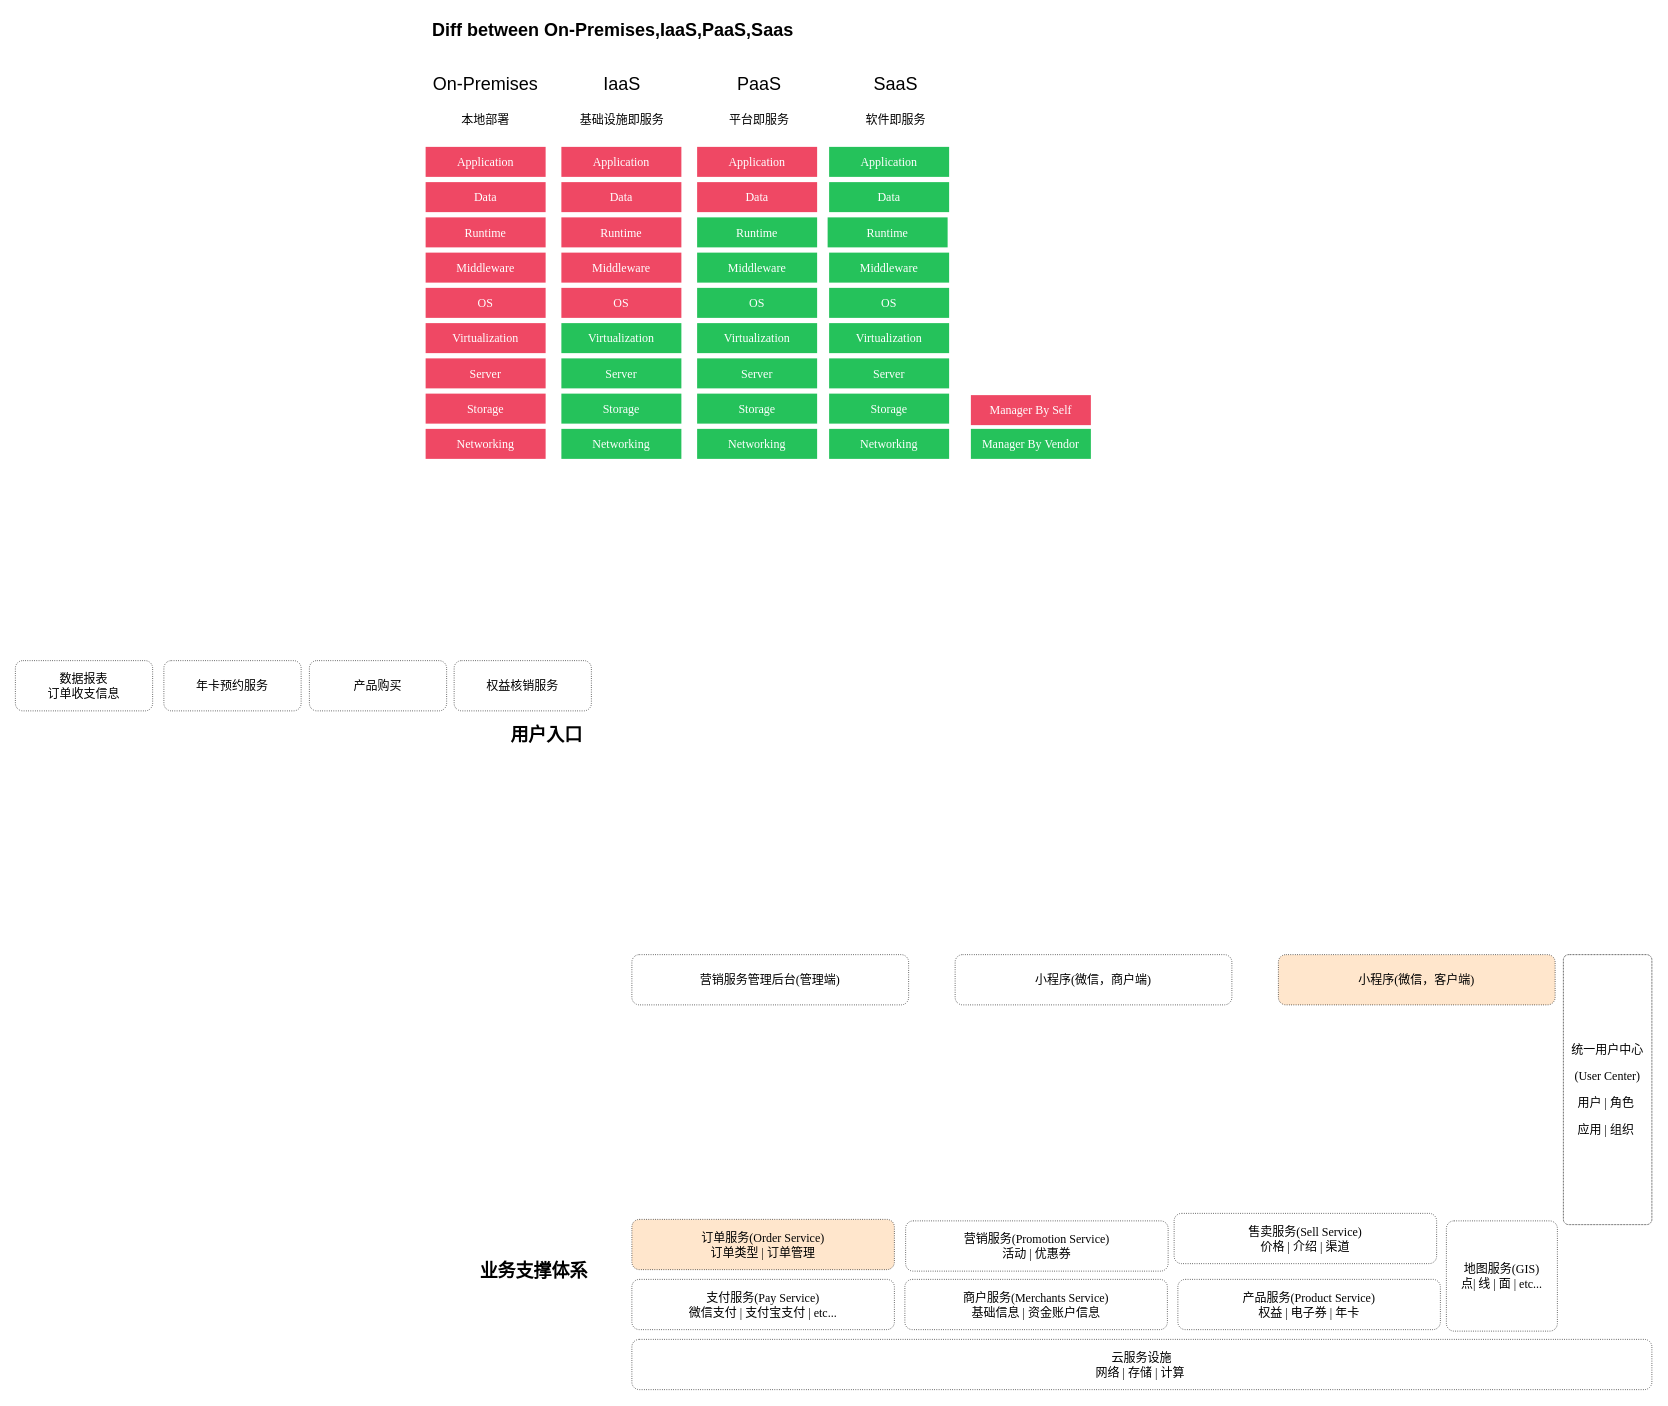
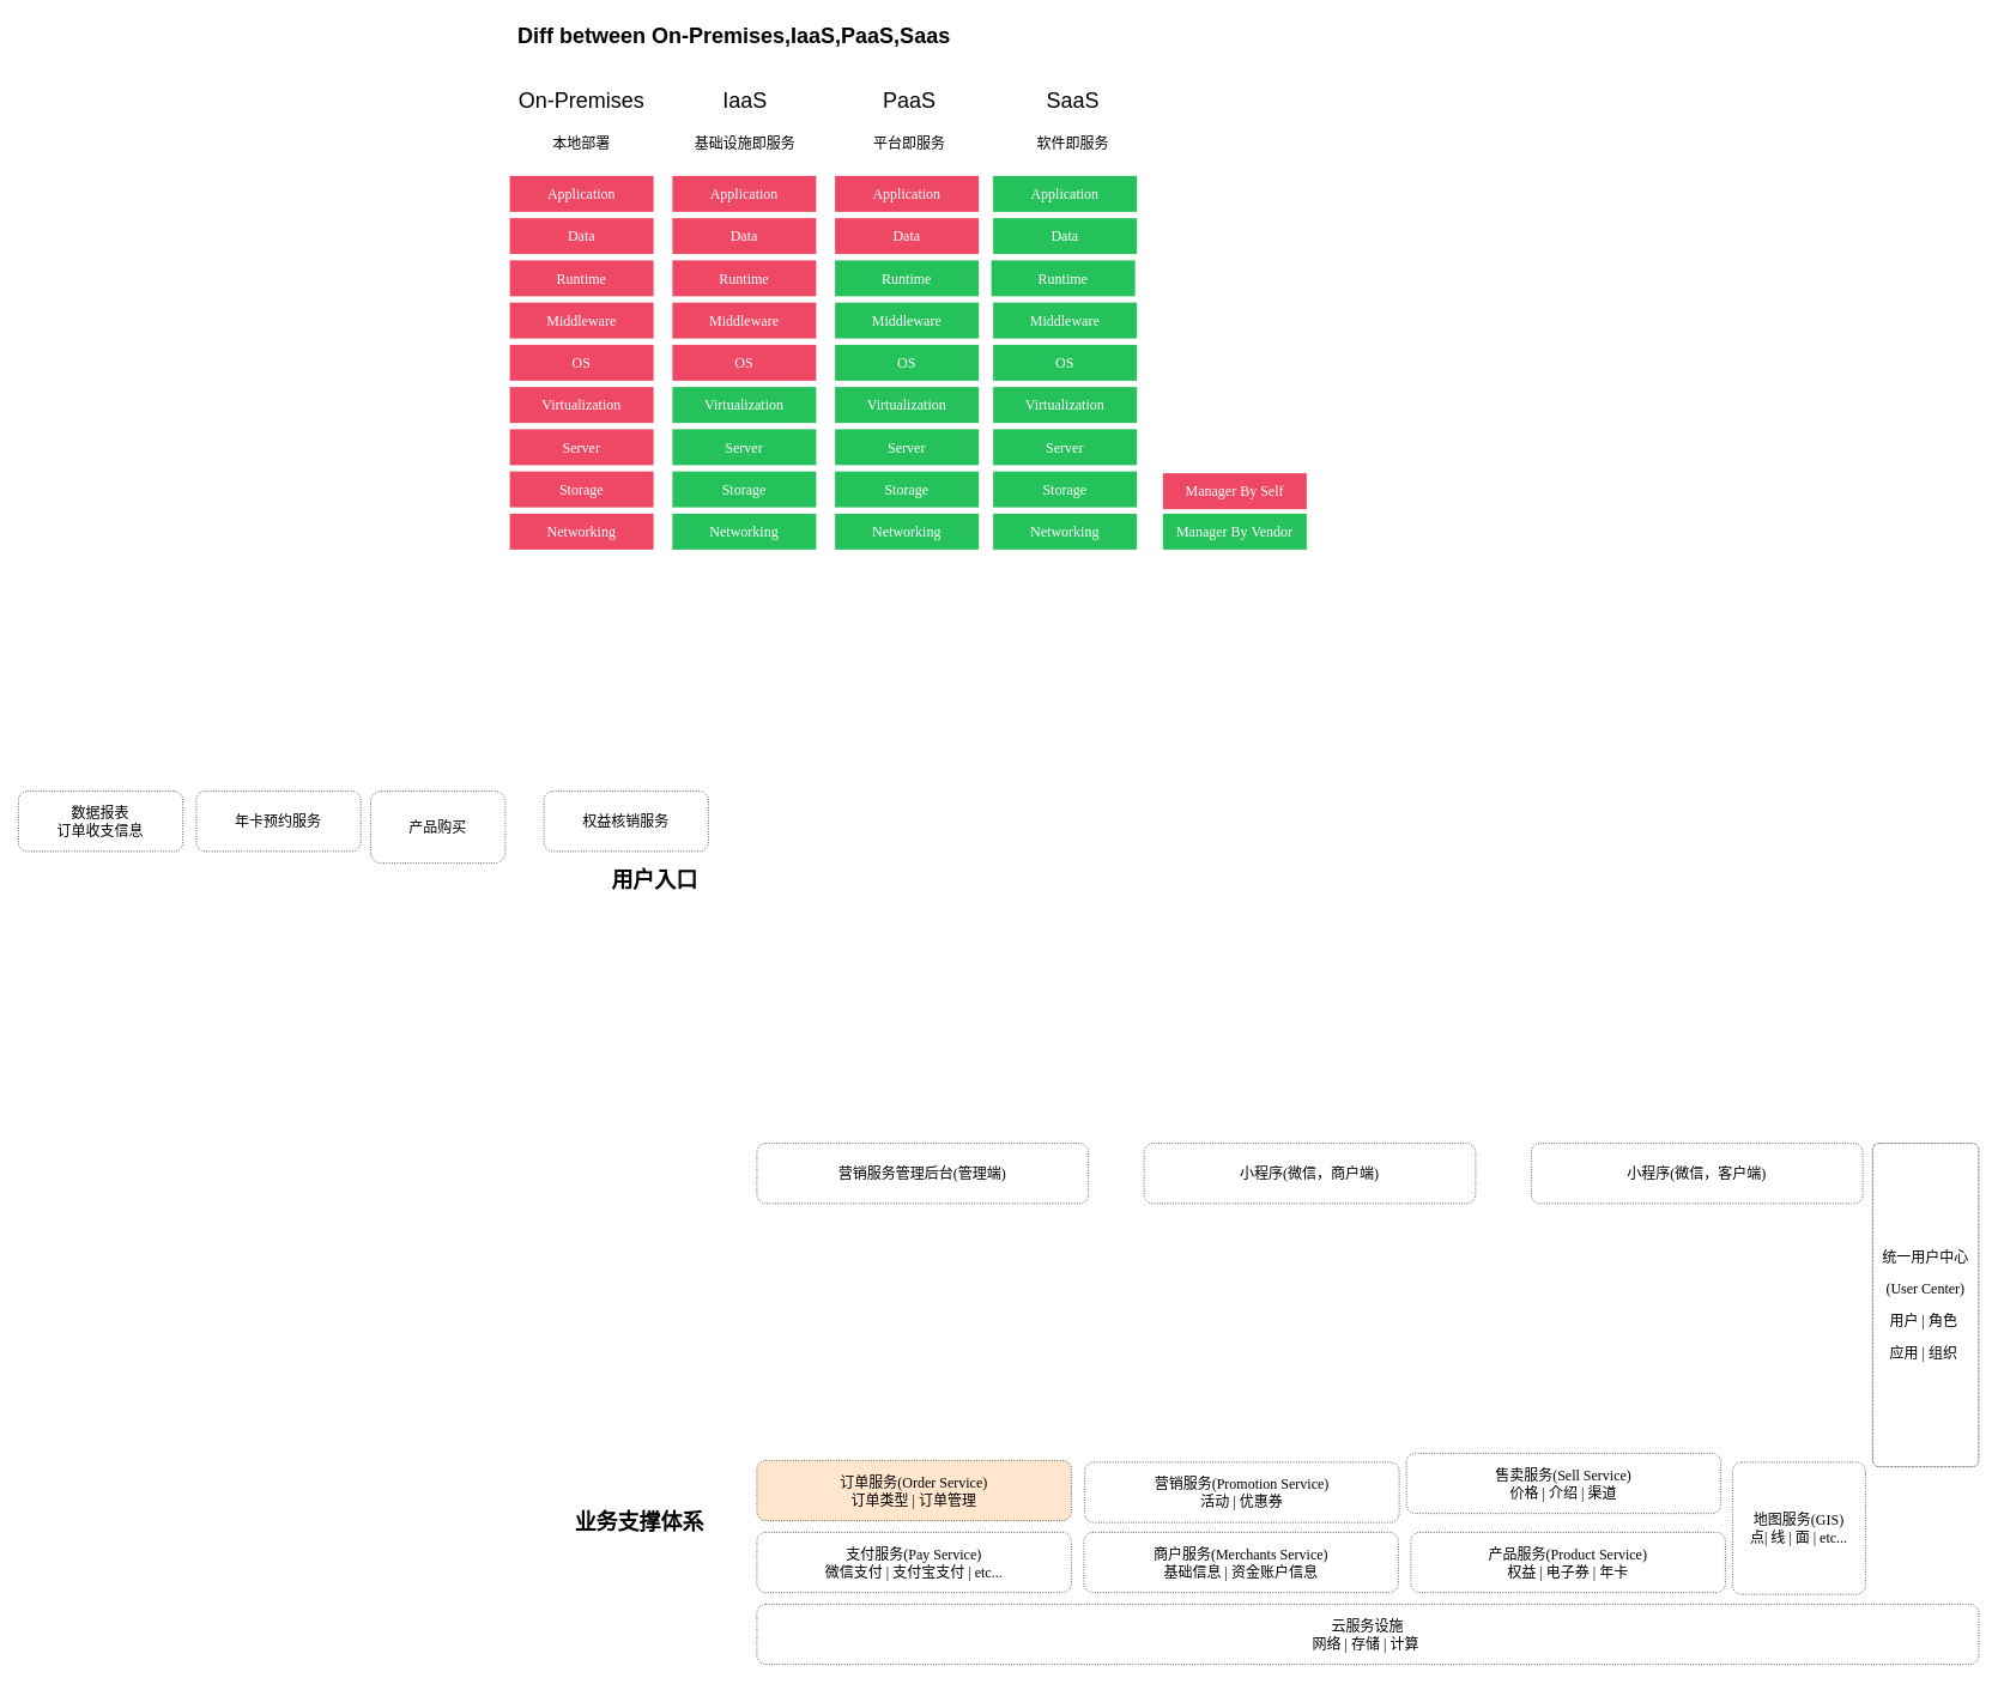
- <mxCell id="60" value="产品购买" style="rounded=1;whiteSpace=wrap;html=1;fontFamily=Tahoma;verticalAlign=middle;align=center;spacing=8;fontSize=16;strokeColor=default;dashed=1;dashPattern=1 2;" parent="1" vertex="1"><mxGeometry x="412" y="880" width="183" height="67" as="geometry" /></mxCell>
+ <mxCell id="60" value="产品购买" style="rounded=1;whiteSpace=wrap;html=1;fontFamily=Tahoma;verticalAlign=middle;align=center;spacing=8;fontSize=16;strokeColor=default;dashed=1;dashPattern=1 2;" parent="1" vertex="1"><mxGeometry x="412" y="880" width="150" height="80" as="geometry" /></mxCell>
- <mxCell id="49" value="小程序(微信，客户端)" style="rounded=1;whiteSpace=wrap;html=1;fontFamily=Tahoma;verticalAlign=middle;align=center;spacing=8;fontSize=16;strokeColor=default;dashed=1;dashPattern=1 2;fillColor=#ffe6cc;" parent="1" vertex="1"><mxGeometry x="1704" y="1272" width="369" height="67" as="geometry" /></mxCell>
+ <mxCell id="49" value="小程序(微信，客户端)" style="rounded=1;whiteSpace=wrap;html=1;fontFamily=Tahoma;verticalAlign=middle;align=center;spacing=8;fontSize=16;strokeColor=default;dashed=1;dashPattern=1 2;" parent="1" vertex="1"><mxGeometry x="1704" y="1272" width="369" height="67" as="geometry" /></mxCell>
